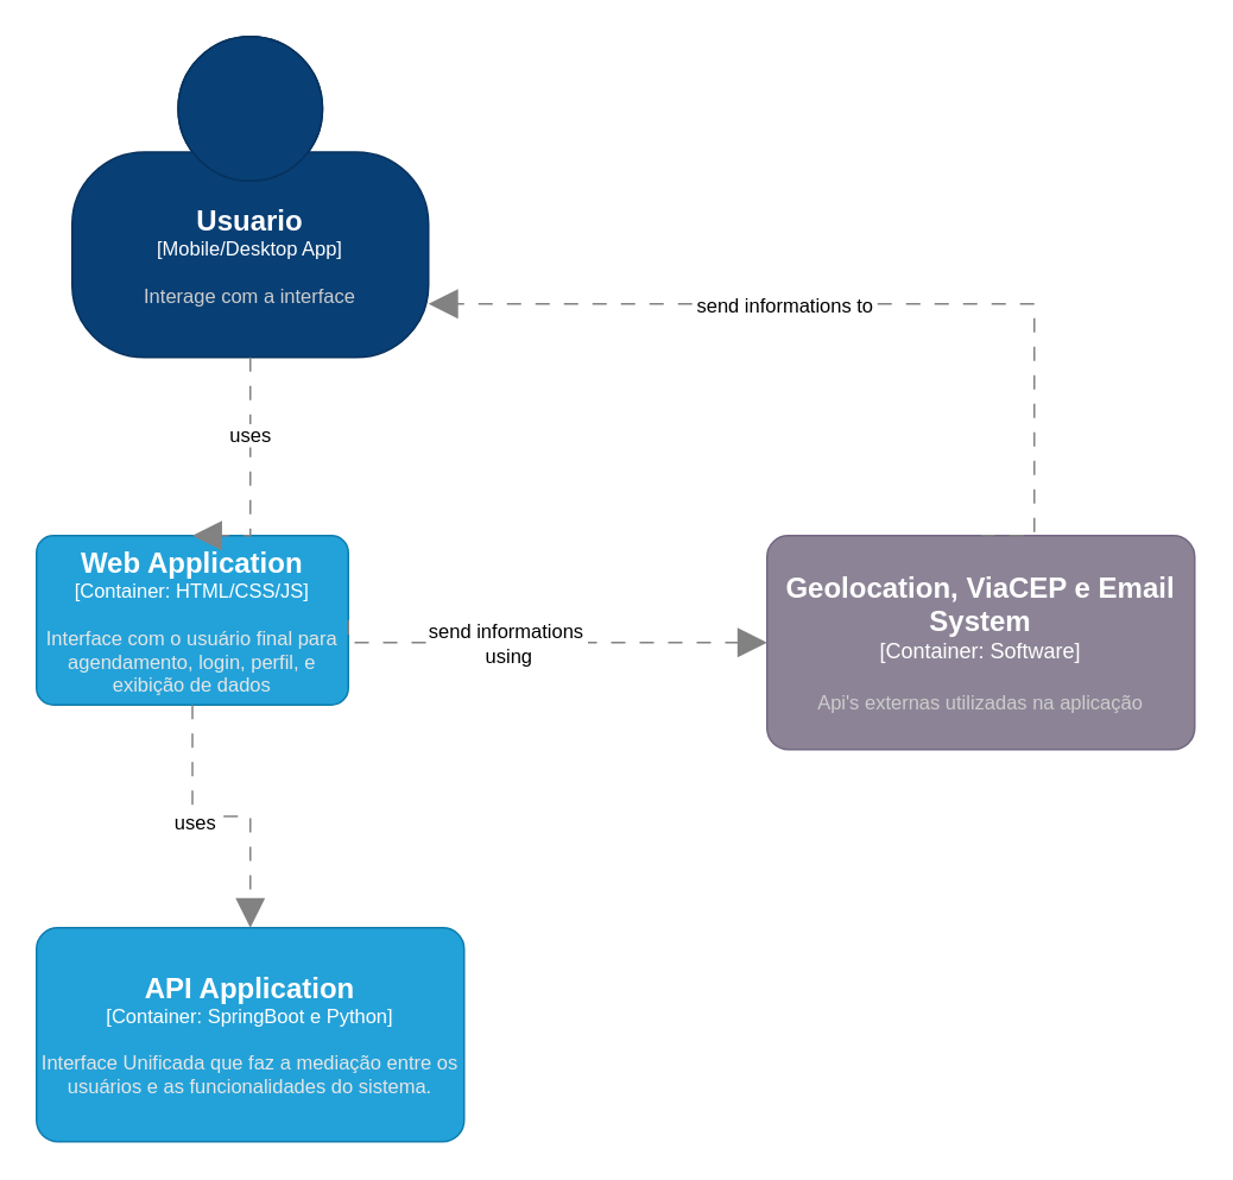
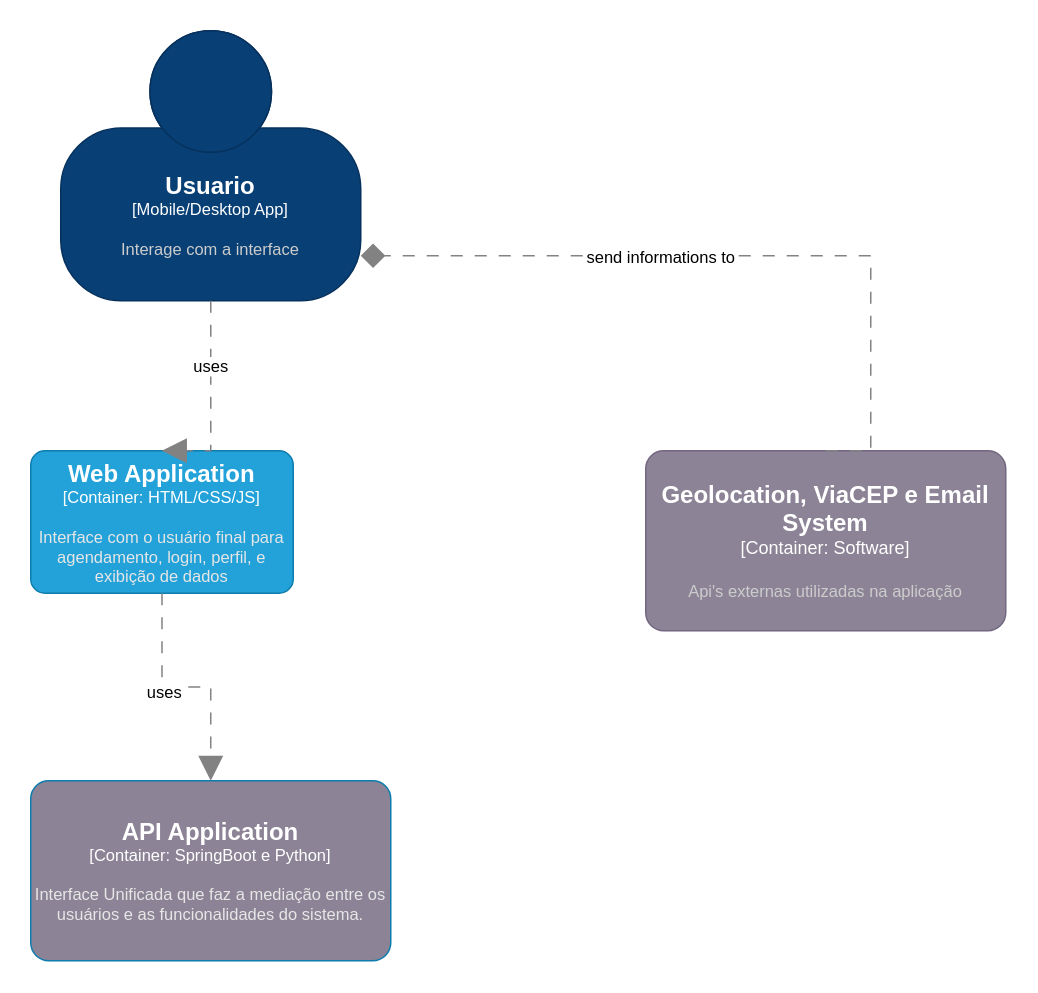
- <mxCell id="10" value="" style="endArrow=block;html=1;fontSize=10;fontColor=#404040;strokeWidth=1;endFill=1;strokeColor=#828282;elbow=vertical;metaEdit=1;endSize=14;startSize=14;jumpStyle=arc;jumpSize=16;rounded=0;edgeStyle=orthogonalEdgeStyle;exitX=0.5;exitY=0;exitDx=0;exitDy=0;exitPerimeter=0;dashed=1;dashPattern=8 8;" parent="1" source="4" target="2" edge="1"><mxGeometry width="240" relative="1" as="geometry"><mxPoint x="1010" y="715" as="sourcePoint" /><mxPoint x="590" y="250" as="targetPoint" /><Array as="points"><mxPoint x="580" y="170" /></Array></mxGeometry></mxCell>
+ <mxCell id="10" value="" style="endArrow=diamond;html=1;fontSize=10;fontColor=#404040;strokeWidth=1;endFill=1;strokeColor=#828282;elbow=vertical;metaEdit=1;endSize=14;startSize=14;jumpStyle=arc;jumpSize=16;rounded=0;edgeStyle=orthogonalEdgeStyle;exitX=0.5;exitY=0;exitDx=0;exitDy=0;exitPerimeter=0;dashed=1;dashPattern=8 8;" parent="1" source="4" target="2" edge="1"><mxGeometry width="240" relative="1" as="geometry"><mxPoint x="1010" y="715" as="sourcePoint" /><mxPoint x="590" y="250" as="targetPoint" /><Array as="points"><mxPoint x="580" y="170" /></Array></mxGeometry></mxCell>
- <mxCell id="6" value="" style="endArrow=block;html=1;fontSize=10;fontColor=#404040;strokeWidth=1;endFill=1;strokeColor=#828282;elbow=vertical;metaEdit=1;endSize=14;startSize=14;jumpStyle=arc;jumpSize=16;rounded=0;edgeStyle=orthogonalEdgeStyle;entryX=0;entryY=0.5;entryDx=0;entryDy=0;entryPerimeter=0;dashed=1;dashPattern=8 8;exitX=1;exitY=0.5;exitDx=0;exitDy=0;exitPerimeter=0;" parent="1" source="3" target="4" edge="1"><mxGeometry width="240" relative="1" as="geometry"><mxPoint x="120" y="720" as="sourcePoint" /><mxPoint x="290" y="720" as="targetPoint" /><Array as="points"><mxPoint x="360" y="360" /><mxPoint x="360" y="360" /></Array></mxGeometry></mxCell>
- <mxCell id="7" value="send informations&amp;nbsp;&lt;div&gt;using&lt;/div&gt;" style="edgeLabel;html=1;align=center;verticalAlign=middle;resizable=0;points=[];" parent="6" vertex="1" connectable="0"><mxGeometry x="-0.342" y="4" relative="1" as="geometry"><mxPoint x="21" y="4" as="offset" /></mxGeometry></mxCell>
- <mxCell id="5" value="&lt;font style=&quot;font-size: 16px&quot;&gt;&lt;b&gt;API Application&lt;/b&gt;&lt;/font&gt;&lt;div&gt;[Container: SpringBoot e Python]&lt;/div&gt;&lt;br&gt;&lt;div&gt;&lt;font style=&quot;font-size: 11px&quot;&gt;&lt;font color=&quot;#E6E6E6&quot;&gt;Interface Unificada que faz a mediação entre os usuários e as funcionalidades do sistema.&lt;/font&gt;&lt;/div&gt;" style="rounded=1;whiteSpace=wrap;html=1;fontSize=11;labelBackgroundColor=none;fillColor=#23A2D9;fontColor=#ffffff;align=center;arcSize=10;strokeColor=#0E7DAD;metaEdit=1;resizable=0;points=[[0.25,0,0],[0.5,0,0],[0.75,0,0],[1,0.25,0],[1,0.5,0],[1,0.75,0],[0.75,1,0],[0.5,1,0],[0.25,1,0],[0,0.75,0],[0,0.5,0],[0,0.25,0]];" parent="1" vertex="1"><mxGeometry x="20" y="520" width="240" height="120" as="geometry" /></mxCell>
+ <mxCell id="5" value="&lt;font style=&quot;font-size: 16px&quot;&gt;&lt;b&gt;API Application&lt;/b&gt;&lt;/font&gt;&lt;div&gt;[Container: SpringBoot e Python]&lt;/div&gt;&lt;br&gt;&lt;div&gt;&lt;font style=&quot;font-size: 11px&quot;&gt;&lt;font color=&quot;#E6E6E6&quot;&gt;Interface Unificada que faz a mediação entre os usuários e as funcionalidades do sistema.&lt;/font&gt;&lt;/div&gt;" style="rounded=1;whiteSpace=wrap;html=1;fontSize=11;labelBackgroundColor=none;fillColor=#8c8496;fontColor=#ffffff;align=center;arcSize=10;strokeColor=#0E7DAD;metaEdit=1;resizable=0;points=[[0.25,0,0],[0.5,0,0],[0.75,0,0],[1,0.25,0],[1,0.5,0],[1,0.75,0],[0.75,1,0],[0.5,1,0],[0.25,1,0],[0,0.75,0],[0,0.5,0],[0,0.25,0]];" parent="1" vertex="1"><mxGeometry x="20" y="520" width="240" height="120" as="geometry" /></mxCell>
